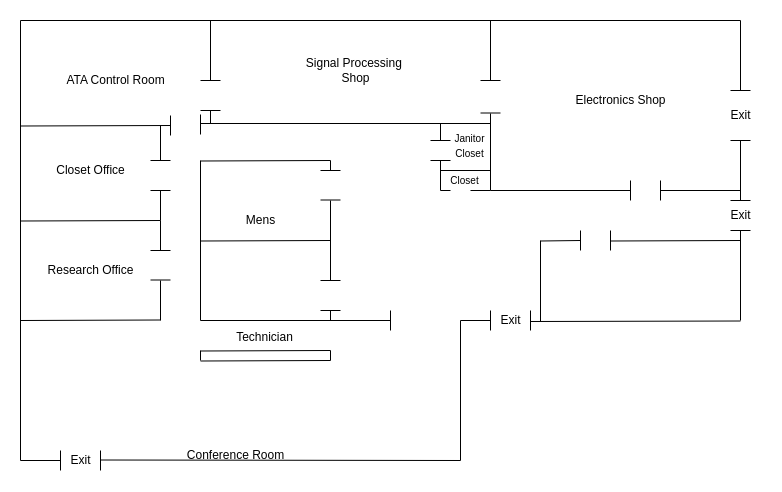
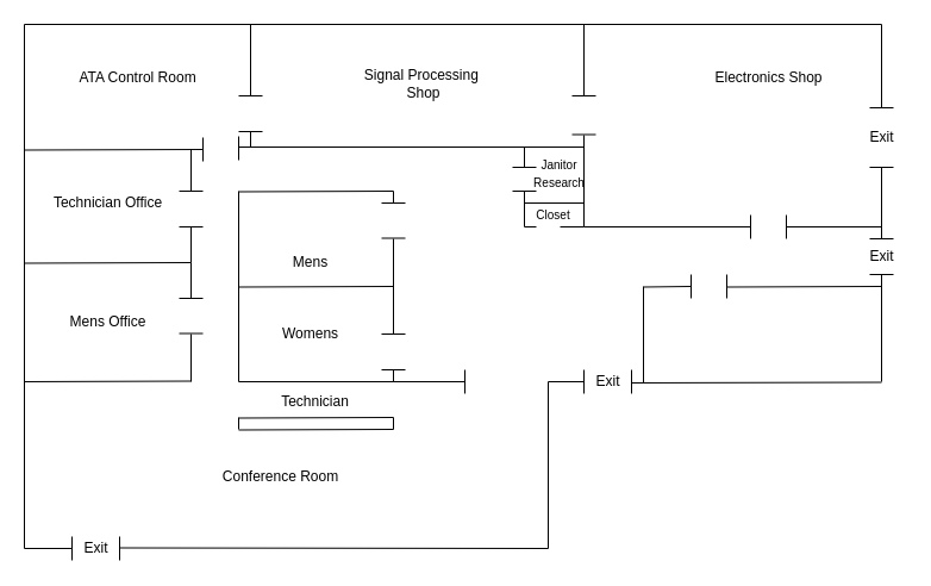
- <mxCell id="68" value="ATA Control Room" style="text;html=1;align=center;verticalAlign=middle;resizable=0;points=[];autosize=1;" vertex="1" parent="1"><mxGeometry x="60" y="70" width="110" height="20" as="geometry" /></mxCell>
+ <mxCell id="68" value="ATA Control Room" style="text;html=1;align=center;verticalAlign=middle;resizable=0;points=[];autosize=1;" vertex="1" parent="1"><mxGeometry x="60" y="55" width="110" height="20" as="geometry" /></mxCell>
- <mxCell id="47" value="Electronics Shop" style="text;html=1;align=center;verticalAlign=middle;resizable=0;points=[];autosize=1;" vertex="1" parent="1"><mxGeometry x="565" y="90" width="110" height="20" as="geometry" /></mxCell>
+ <mxCell id="47" value="Electronics Shop" style="text;html=1;align=center;verticalAlign=middle;resizable=0;points=[];autosize=1;" vertex="1" parent="1"><mxGeometry x="590" y="55" width="110" height="20" as="geometry" /></mxCell>
- <mxCell id="46" value="&lt;font style=&quot;font-size: 10px&quot;&gt;Janitor &lt;br&gt;Closet&lt;/font&gt;" style="text;html=1;align=center;verticalAlign=middle;resizable=0;points=[];autosize=1;" vertex="1" parent="1"><mxGeometry x="444" y="130" width="50" height="30" as="geometry" /></mxCell>
+ <mxCell id="46" value="&lt;font style=&quot;font-size: 10px&quot;&gt;Janitor &lt;br&gt;Research&lt;/font&gt;" style="text;html=1;align=center;verticalAlign=middle;resizable=0;points=[];autosize=1;" vertex="1" parent="1"><mxGeometry x="444" y="130" width="50" height="30" as="geometry" /></mxCell>
- <mxCell id="66" value="Closet Office" style="text;html=1;align=center;verticalAlign=middle;resizable=0;points=[];autosize=1;" vertex="1" parent="1"><mxGeometry x="35" y="160" width="110" height="20" as="geometry" /></mxCell>
+ <mxCell id="66" value="Technician Office" style="text;html=1;align=center;verticalAlign=middle;resizable=0;points=[];autosize=1;" vertex="1" parent="1"><mxGeometry x="35" y="160" width="110" height="20" as="geometry" /></mxCell>
- <mxCell id="65" value="Research Office" style="text;html=1;align=center;verticalAlign=middle;resizable=0;points=[];autosize=1;" vertex="1" parent="1"><mxGeometry x="40" y="260" width="100" height="20" as="geometry" /></mxCell>
+ <mxCell id="65" value="Mens Office" style="text;html=1;align=center;verticalAlign=middle;resizable=0;points=[];autosize=1;" vertex="1" parent="1"><mxGeometry x="40" y="260" width="100" height="20" as="geometry" /></mxCell>
+ <mxCell id="75" value="Womens" style="text;html=1;align=center;verticalAlign=middle;resizable=0;points=[];autosize=1;" vertex="1" parent="1"><mxGeometry x="230" y="270" width="60" height="20" as="geometry" /></mxCell>
- <mxCell id="82" value="Conference Room" style="text;html=1;align=center;verticalAlign=middle;resizable=0;points=[];autosize=1;" vertex="1" parent="1"><mxGeometry x="180" y="445" width="110" height="20" as="geometry" /></mxCell>
+ <mxCell id="82" value="Conference Room" style="text;html=1;align=center;verticalAlign=middle;resizable=0;points=[];autosize=1;" vertex="1" parent="1"><mxGeometry x="180" y="390" width="110" height="20" as="geometry" /></mxCell>
